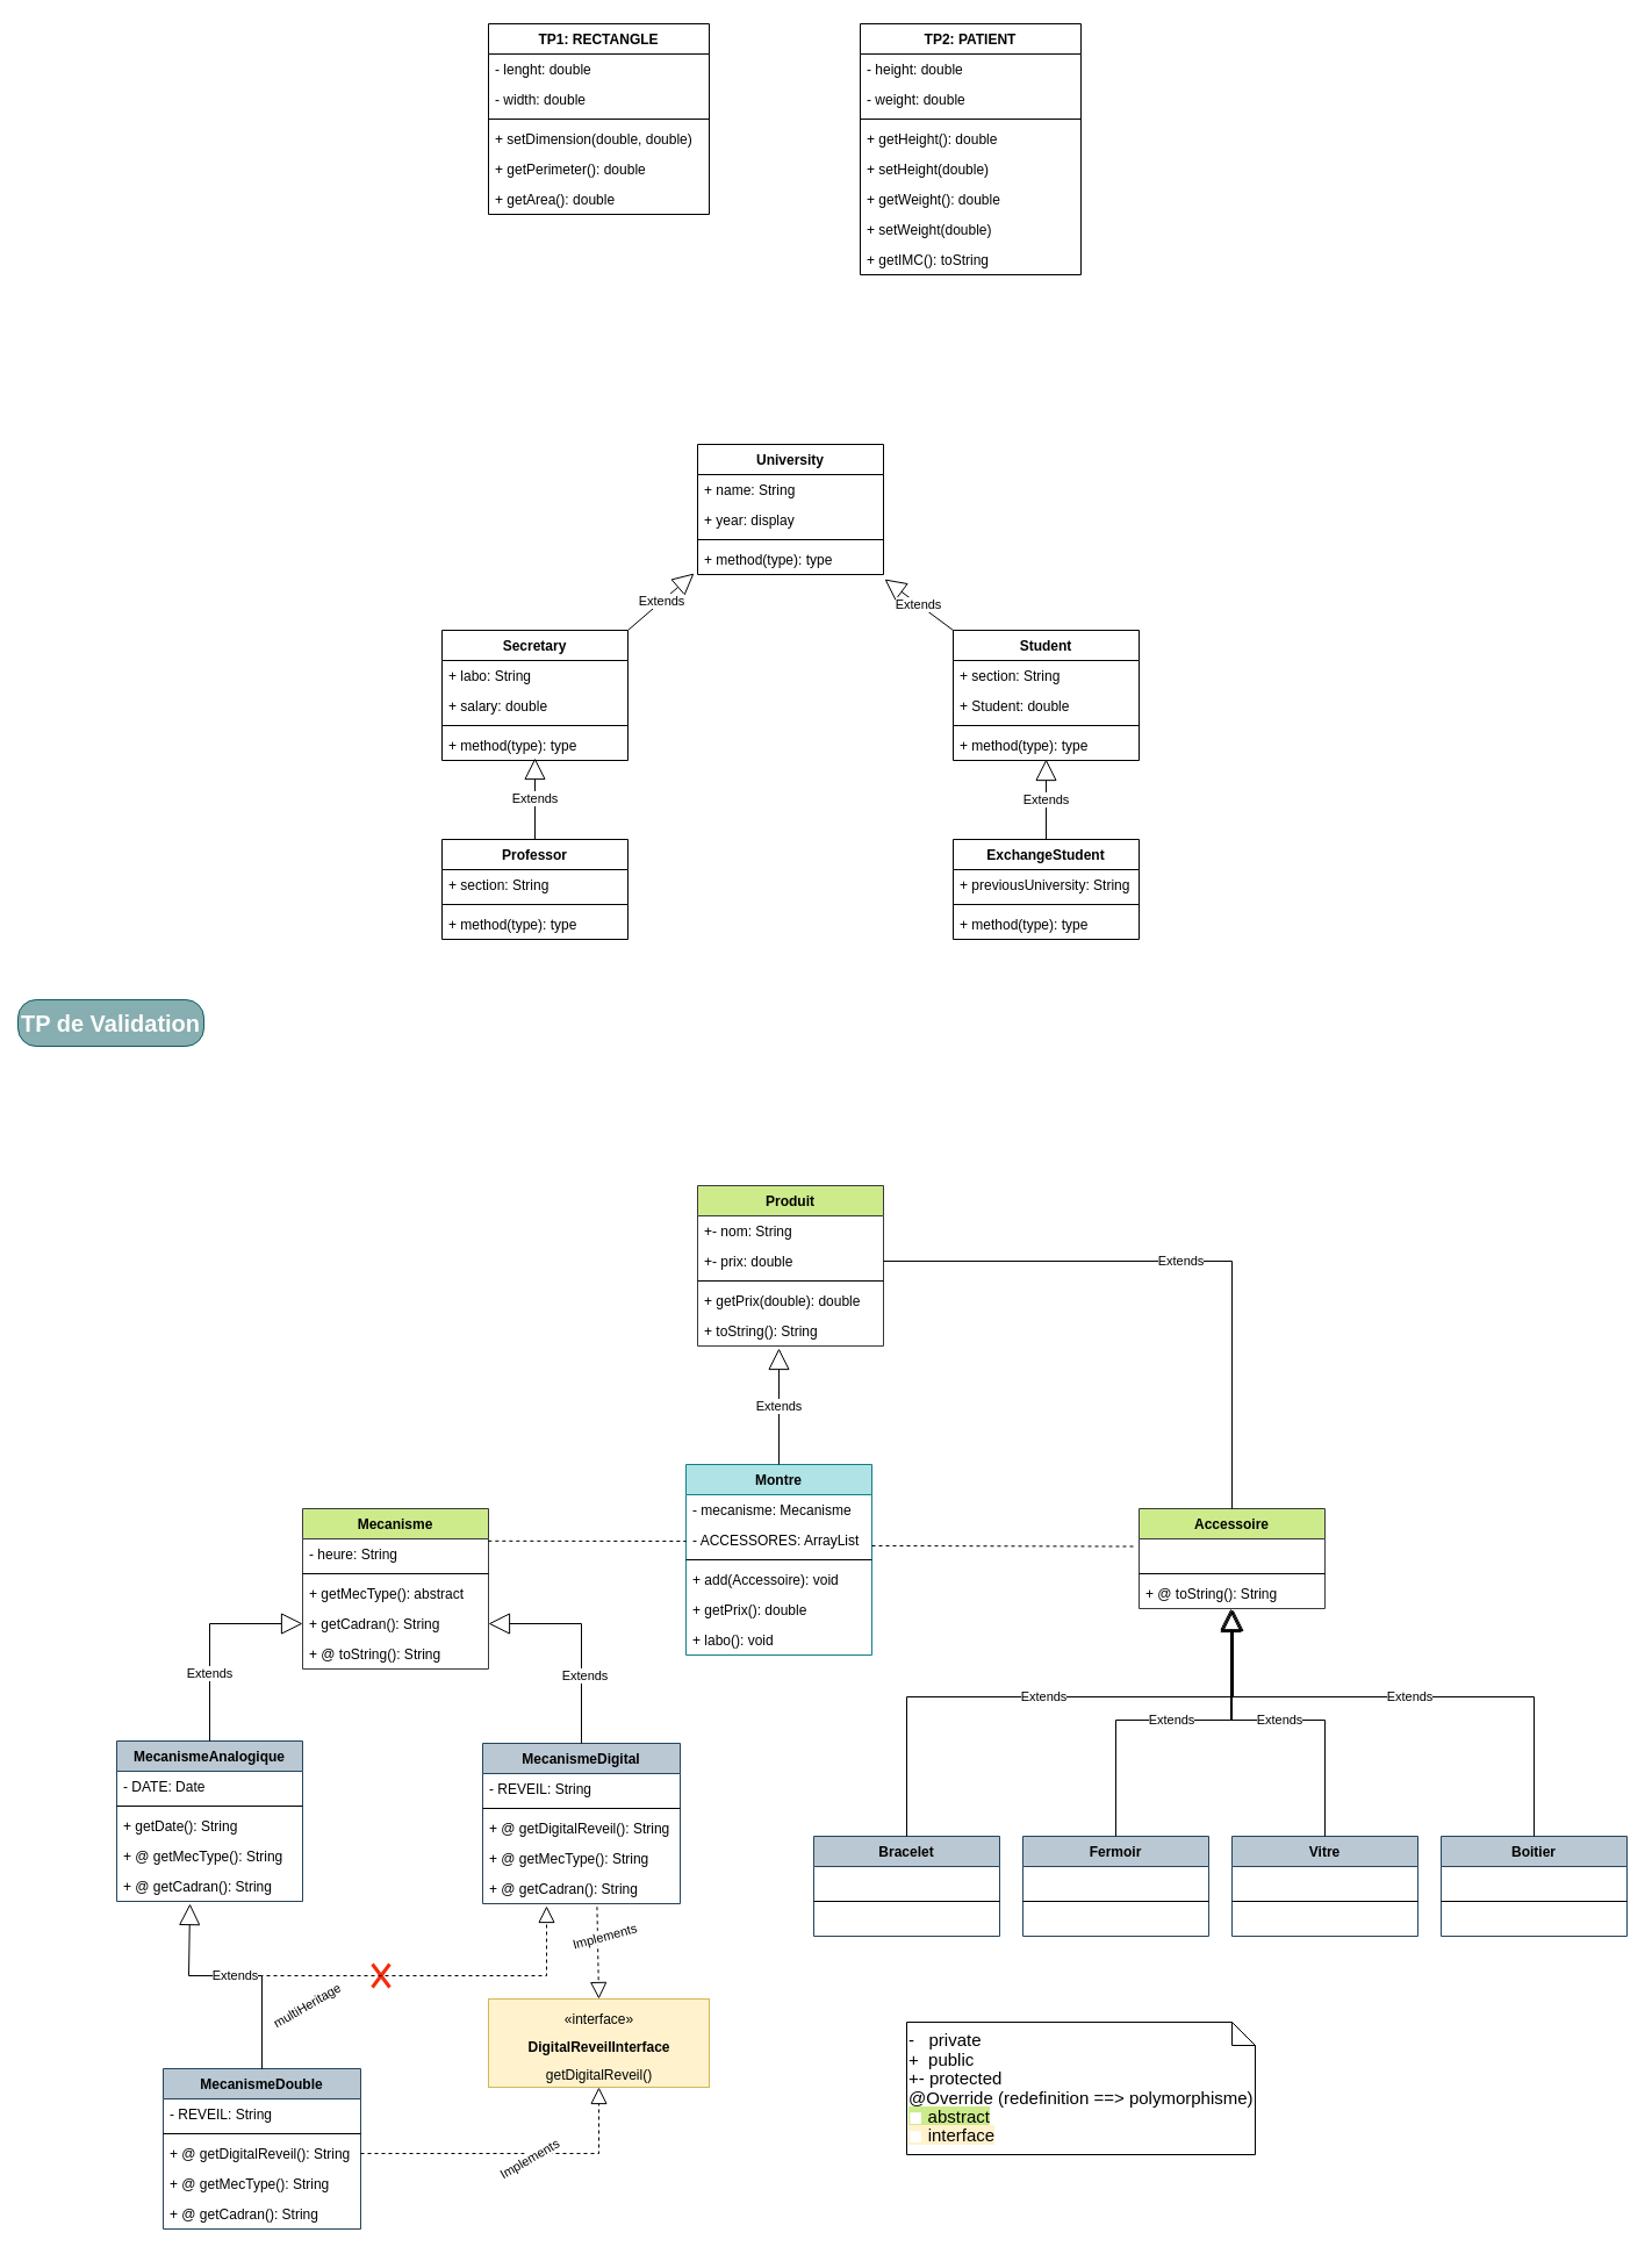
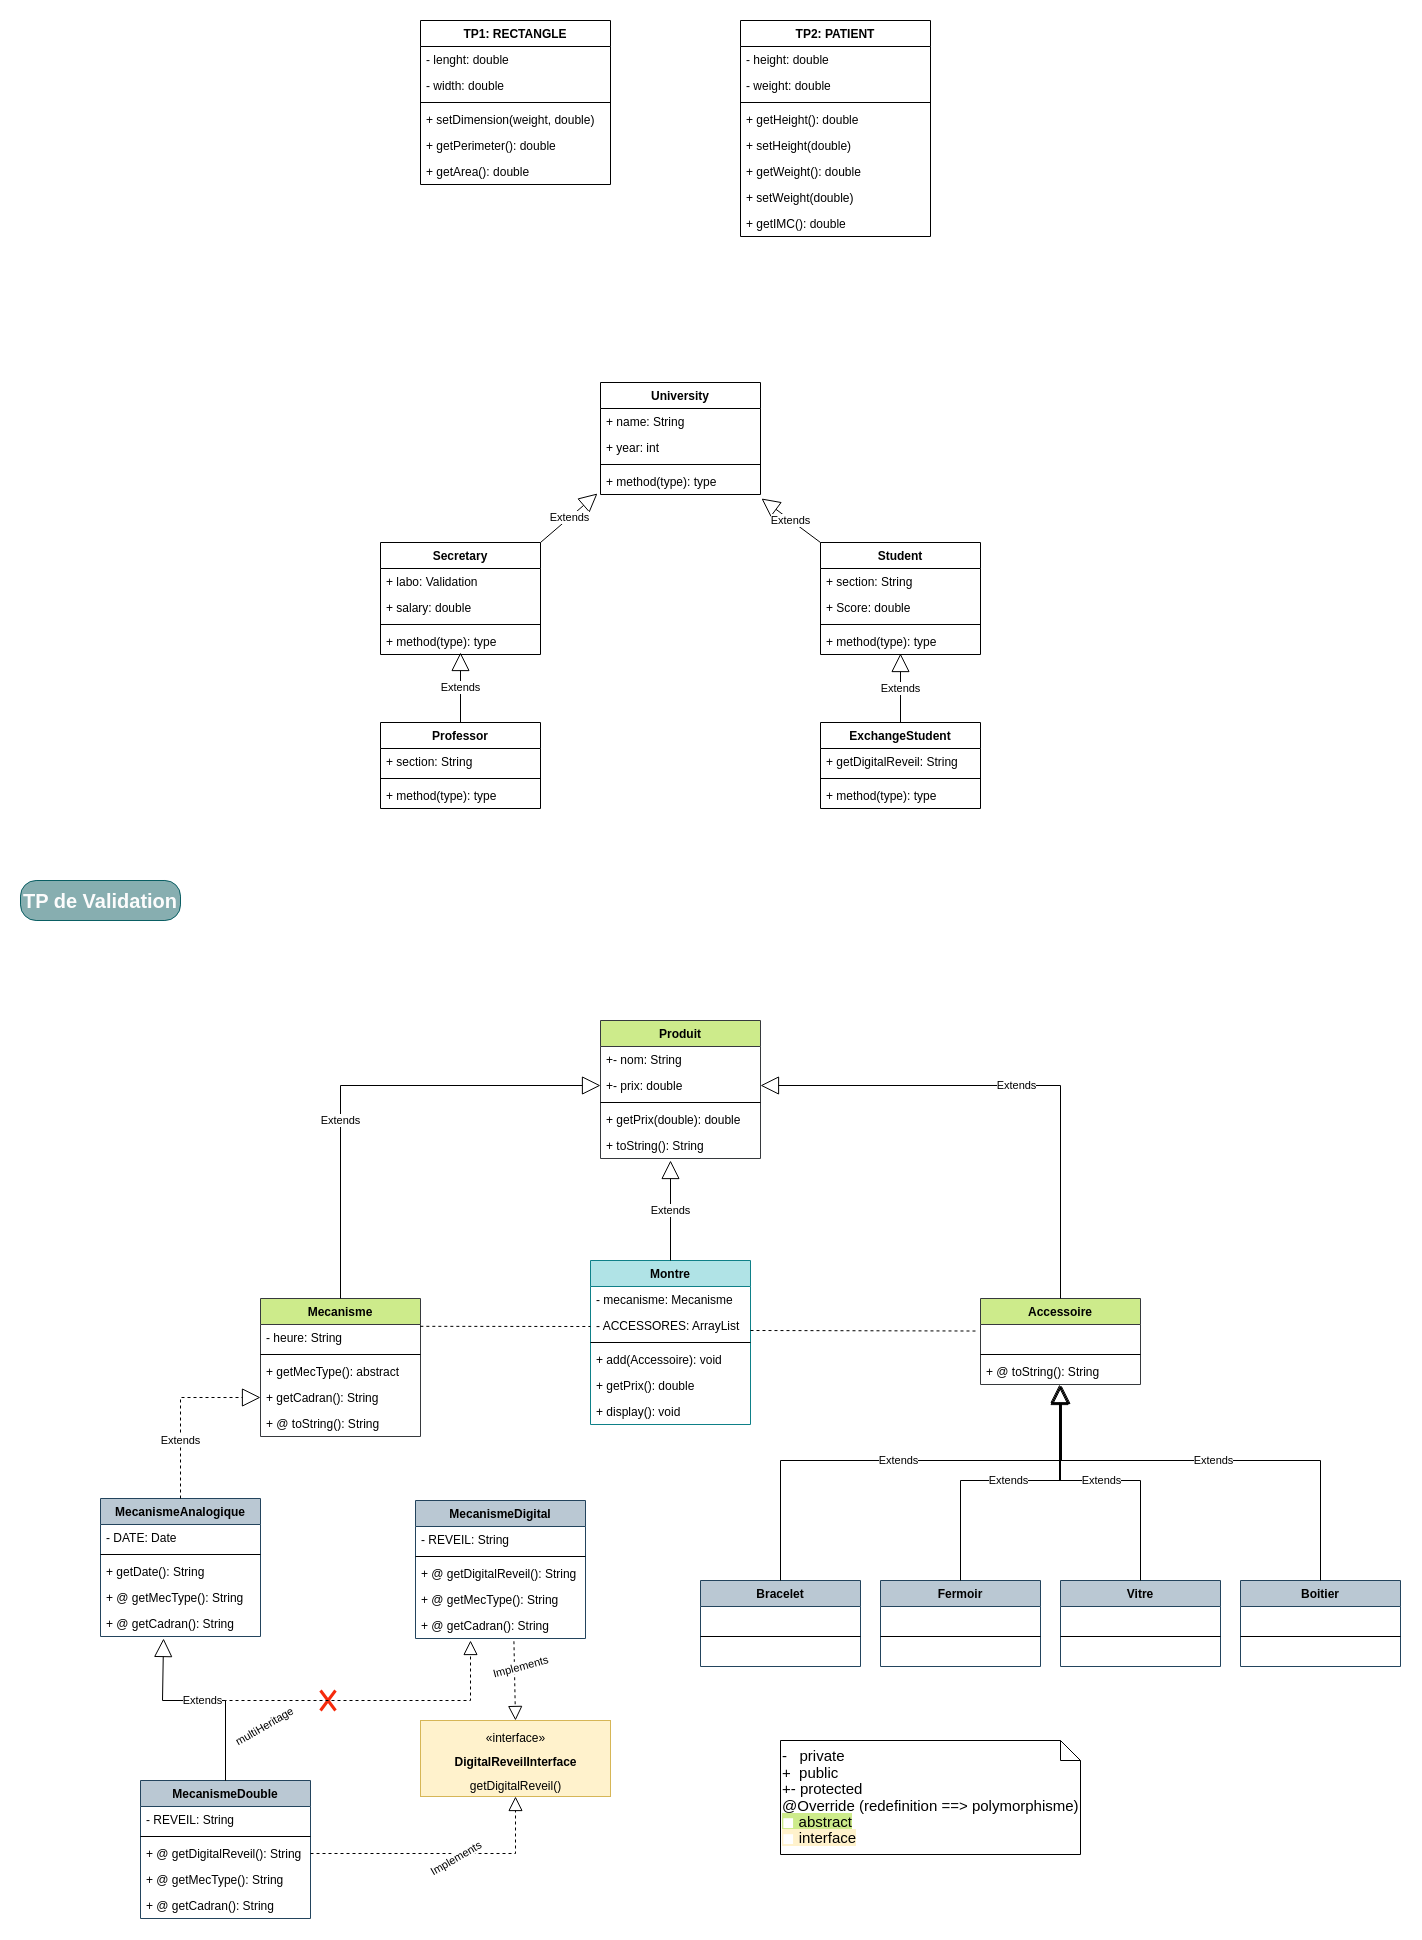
- <mxCell id="6" value="+ setDimension(double, double)" style="text;strokeColor=none;fillColor=none;align=left;verticalAlign=top;spacingLeft=4;spacingRight=4;overflow=hidden;rotatable=0;points=[[0,0.5],[1,0.5]];portConstraint=eastwest;" parent="2" vertex="1"><mxGeometry y="86" width="190" height="26" as="geometry" /></mxCell>
+ <mxCell id="6" value="+ setDimension(weight, double)" style="text;strokeColor=none;fillColor=none;align=left;verticalAlign=top;spacingLeft=4;spacingRight=4;overflow=hidden;rotatable=0;points=[[0,0.5],[1,0.5]];portConstraint=eastwest;" parent="2" vertex="1"><mxGeometry y="86" width="190" height="26" as="geometry" /></mxCell>
- <mxCell id="17" value="+ getIMC(): toString" style="text;strokeColor=none;fillColor=none;align=left;verticalAlign=top;spacingLeft=4;spacingRight=4;overflow=hidden;rotatable=0;points=[[0,0.5],[1,0.5]];portConstraint=eastwest;" parent="9" vertex="1"><mxGeometry y="190" width="190" height="26" as="geometry" /></mxCell>
+ <mxCell id="17" value="+ getIMC(): double" style="text;strokeColor=none;fillColor=none;align=left;verticalAlign=top;spacingLeft=4;spacingRight=4;overflow=hidden;rotatable=0;points=[[0,0.5],[1,0.5]];portConstraint=eastwest;" parent="9" vertex="1"><mxGeometry y="190" width="190" height="26" as="geometry" /></mxCell>
- <mxCell id="38" value="+ year: display" style="text;strokeColor=none;fillColor=none;align=left;verticalAlign=top;spacingLeft=4;spacingRight=4;overflow=hidden;rotatable=0;points=[[0,0.5],[1,0.5]];portConstraint=eastwest;" parent="36" vertex="1"><mxGeometry y="52" width="160" height="26" as="geometry" /></mxCell>
+ <mxCell id="38" value="+ year: int" style="text;strokeColor=none;fillColor=none;align=left;verticalAlign=top;spacingLeft=4;spacingRight=4;overflow=hidden;rotatable=0;points=[[0,0.5],[1,0.5]];portConstraint=eastwest;" parent="36" vertex="1"><mxGeometry y="52" width="160" height="26" as="geometry" /></mxCell>
- <mxCell id="32" value="+ labo: String" style="text;strokeColor=none;fillColor=none;align=left;verticalAlign=top;spacingLeft=4;spacingRight=4;overflow=hidden;rotatable=0;points=[[0,0.5],[1,0.5]];portConstraint=eastwest;" parent="31" vertex="1"><mxGeometry y="26" width="160" height="26" as="geometry" /></mxCell>
+ <mxCell id="32" value="+ labo: Validation" style="text;strokeColor=none;fillColor=none;align=left;verticalAlign=top;spacingLeft=4;spacingRight=4;overflow=hidden;rotatable=0;points=[[0,0.5],[1,0.5]];portConstraint=eastwest;" parent="31" vertex="1"><mxGeometry y="26" width="160" height="26" as="geometry" /></mxCell>
- <mxCell id="28" value="+ Student: double" style="text;strokeColor=none;fillColor=none;align=left;verticalAlign=top;spacingLeft=4;spacingRight=4;overflow=hidden;rotatable=0;points=[[0,0.5],[1,0.5]];portConstraint=eastwest;" parent="26" vertex="1"><mxGeometry y="52" width="160" height="26" as="geometry" /></mxCell>
+ <mxCell id="28" value="+ Score: double" style="text;strokeColor=none;fillColor=none;align=left;verticalAlign=top;spacingLeft=4;spacingRight=4;overflow=hidden;rotatable=0;points=[[0,0.5],[1,0.5]];portConstraint=eastwest;" parent="26" vertex="1"><mxGeometry y="52" width="160" height="26" as="geometry" /></mxCell>
- <mxCell id="23" value="+ previousUniversity: String" style="text;strokeColor=none;fillColor=none;align=left;verticalAlign=top;spacingLeft=4;spacingRight=4;overflow=hidden;rotatable=0;points=[[0,0.5],[1,0.5]];portConstraint=eastwest;" parent="22" vertex="1"><mxGeometry y="26" width="160" height="26" as="geometry" /></mxCell>
+ <mxCell id="23" value="+ getDigitalReveil: String" style="text;strokeColor=none;fillColor=none;align=left;verticalAlign=top;spacingLeft=4;spacingRight=4;overflow=hidden;rotatable=0;points=[[0,0.5],[1,0.5]];portConstraint=eastwest;" parent="22" vertex="1"><mxGeometry y="26" width="160" height="26" as="geometry" /></mxCell>
- <mxCell id="113" value="&lt;font size=&quot;1&quot; color=&quot;#fcfcfc&quot;&gt;&lt;b style=&quot;font-size: 20px&quot;&gt;TP de Validation&lt;/b&gt;&lt;/font&gt;" style="rounded=1;whiteSpace=wrap;html=1;strokeColor=#0A5E63;fillColor=#87AEB0;arcSize=39;" parent="1" vertex="1"><mxGeometry x="15" y="860" width="160" height="40" as="geometry" /></mxCell>
+ <mxCell id="113" value="&lt;font size=&quot;1&quot; color=&quot;#fcfcfc&quot;&gt;&lt;b style=&quot;font-size: 20px&quot;&gt;TP de Validation&lt;/b&gt;&lt;/font&gt;" style="rounded=1;whiteSpace=wrap;html=1;strokeColor=#0A5E63;fillColor=#87AEB0;arcSize=39;" parent="1" vertex="1"><mxGeometry x="20" y="880" width="160" height="40" as="geometry" /></mxCell>
+ <mxCell id="69" value="Extends" style="endArrow=block;endSize=16;endFill=0;html=1;rounded=0;exitX=0.5;exitY=0;exitDx=0;exitDy=0;entryX=0;entryY=0.5;entryDx=0;entryDy=0;" parent="1" source="58" target="47" edge="1"><mxGeometry x="-0.248" width="160" relative="1" as="geometry"><mxPoint x="550" y="1142" as="sourcePoint" /><mxPoint x="688.08" y="1025.998" as="targetPoint" /><Array as="points"><mxPoint x="340" y="1085" /></Array><mxPoint as="offset" /></mxGeometry></mxCell>
- <mxCell id="70" value="Extends" style="endArrow=none;endSize=16;endFill=0;html=1;rounded=0;exitX=0.5;exitY=0;exitDx=0;exitDy=0;entryX=1;entryY=0.5;entryDx=0;entryDy=0;" parent="1" source="64" target="47" edge="1"><mxGeometry width="160" relative="1" as="geometry"><mxPoint x="1020" y="1085" as="sourcePoint" /><mxPoint x="608.08" y="1033.998" as="targetPoint" /><Array as="points"><mxPoint x="1060" y="1085" /></Array></mxGeometry></mxCell>
+ <mxCell id="70" value="Extends" style="endArrow=block;endSize=16;endFill=0;html=1;rounded=0;exitX=0.5;exitY=0;exitDx=0;exitDy=0;entryX=1;entryY=0.5;entryDx=0;entryDy=0;" parent="1" source="64" target="47" edge="1"><mxGeometry width="160" relative="1" as="geometry"><mxPoint x="1020" y="1085" as="sourcePoint" /><mxPoint x="608.08" y="1033.998" as="targetPoint" /><Array as="points"><mxPoint x="1060" y="1085" /></Array></mxGeometry></mxCell>
- <mxCell id="109" value="Extends" style="endArrow=block;endSize=16;endFill=0;html=1;rounded=0;exitX=0.5;exitY=0;exitDx=0;exitDy=0;entryX=0;entryY=0.5;entryDx=0;entryDy=0;" parent="1" source="97" target="62" edge="1"><mxGeometry x="-0.359" width="160" relative="1" as="geometry"><mxPoint x="90" y="1150" as="sourcePoint" /><mxPoint x="250" y="1150" as="targetPoint" /><Array as="points"><mxPoint x="180" y="1397" /></Array><mxPoint as="offset" /></mxGeometry></mxCell>
+ <mxCell id="109" value="Extends" style="endArrow=block;endSize=16;endFill=0;html=1;rounded=0;exitX=0.5;exitY=0;exitDx=0;exitDy=0;entryX=0;entryY=0.5;entryDx=0;entryDy=0;dashed=1;" parent="1" source="97" target="62" edge="1"><mxGeometry x="-0.359" width="160" relative="1" as="geometry"><mxPoint x="90" y="1150" as="sourcePoint" /><mxPoint x="250" y="1150" as="targetPoint" /><Array as="points"><mxPoint x="180" y="1397" /></Array><mxPoint as="offset" /></mxGeometry></mxCell>
- <mxCell id="57" value="+ labo(): void" style="text;strokeColor=none;fillColor=none;align=left;verticalAlign=top;spacingLeft=4;spacingRight=4;overflow=hidden;rotatable=0;points=[[0,0.5],[1,0.5]];portConstraint=eastwest;" parent="51" vertex="1"><mxGeometry y="138" width="160" height="26" as="geometry" /></mxCell>
+ <mxCell id="57" value="+ display(): void" style="text;strokeColor=none;fillColor=none;align=left;verticalAlign=top;spacingLeft=4;spacingRight=4;overflow=hidden;rotatable=0;points=[[0,0.5],[1,0.5]];portConstraint=eastwest;" parent="51" vertex="1"><mxGeometry y="138" width="160" height="26" as="geometry" /></mxCell>
- <mxCell id="110" value="Extends" style="endArrow=block;endSize=16;endFill=0;html=1;rounded=0;entryX=1;entryY=0.5;entryDx=0;entryDy=0;exitX=0.5;exitY=0;exitDx=0;exitDy=0;" parent="1" source="91" target="62" edge="1"><mxGeometry x="-0.37" y="-3" width="160" relative="1" as="geometry"><mxPoint x="310" y="1190" as="sourcePoint" /><mxPoint x="148.08" y="1144.99" as="targetPoint" /><Array as="points"><mxPoint x="500" y="1397" /></Array><mxPoint as="offset" /></mxGeometry></mxCell>
